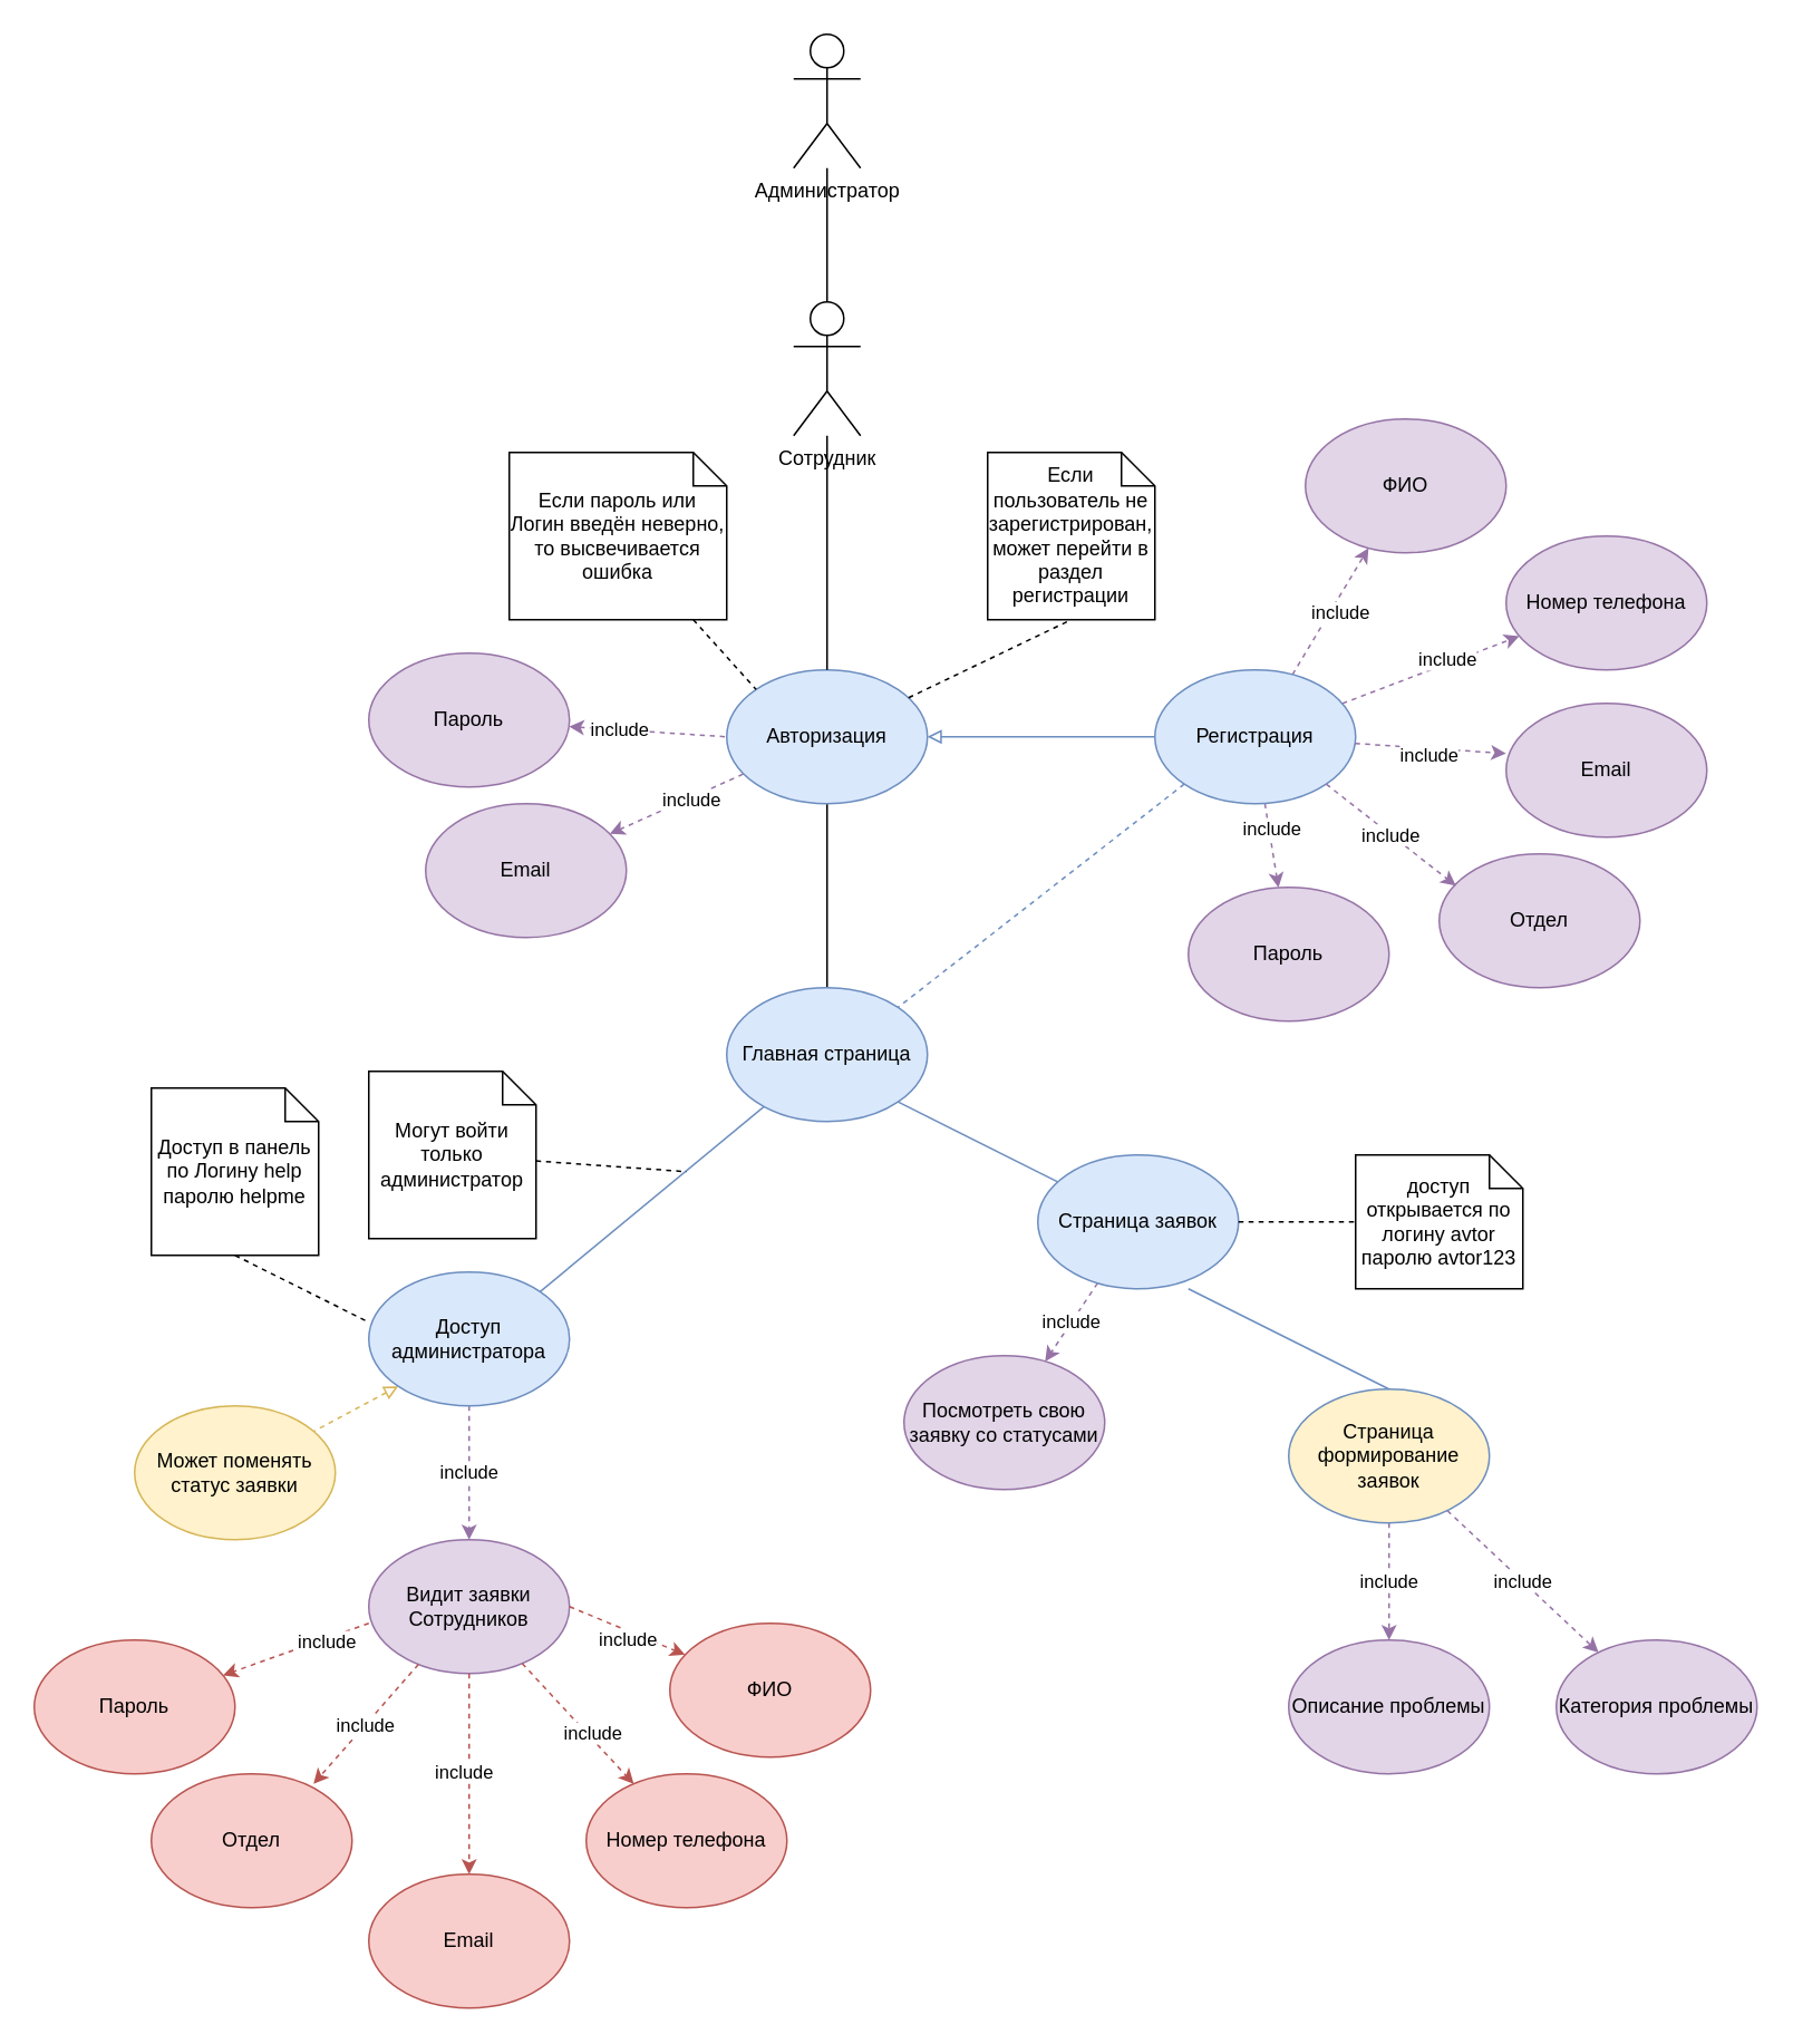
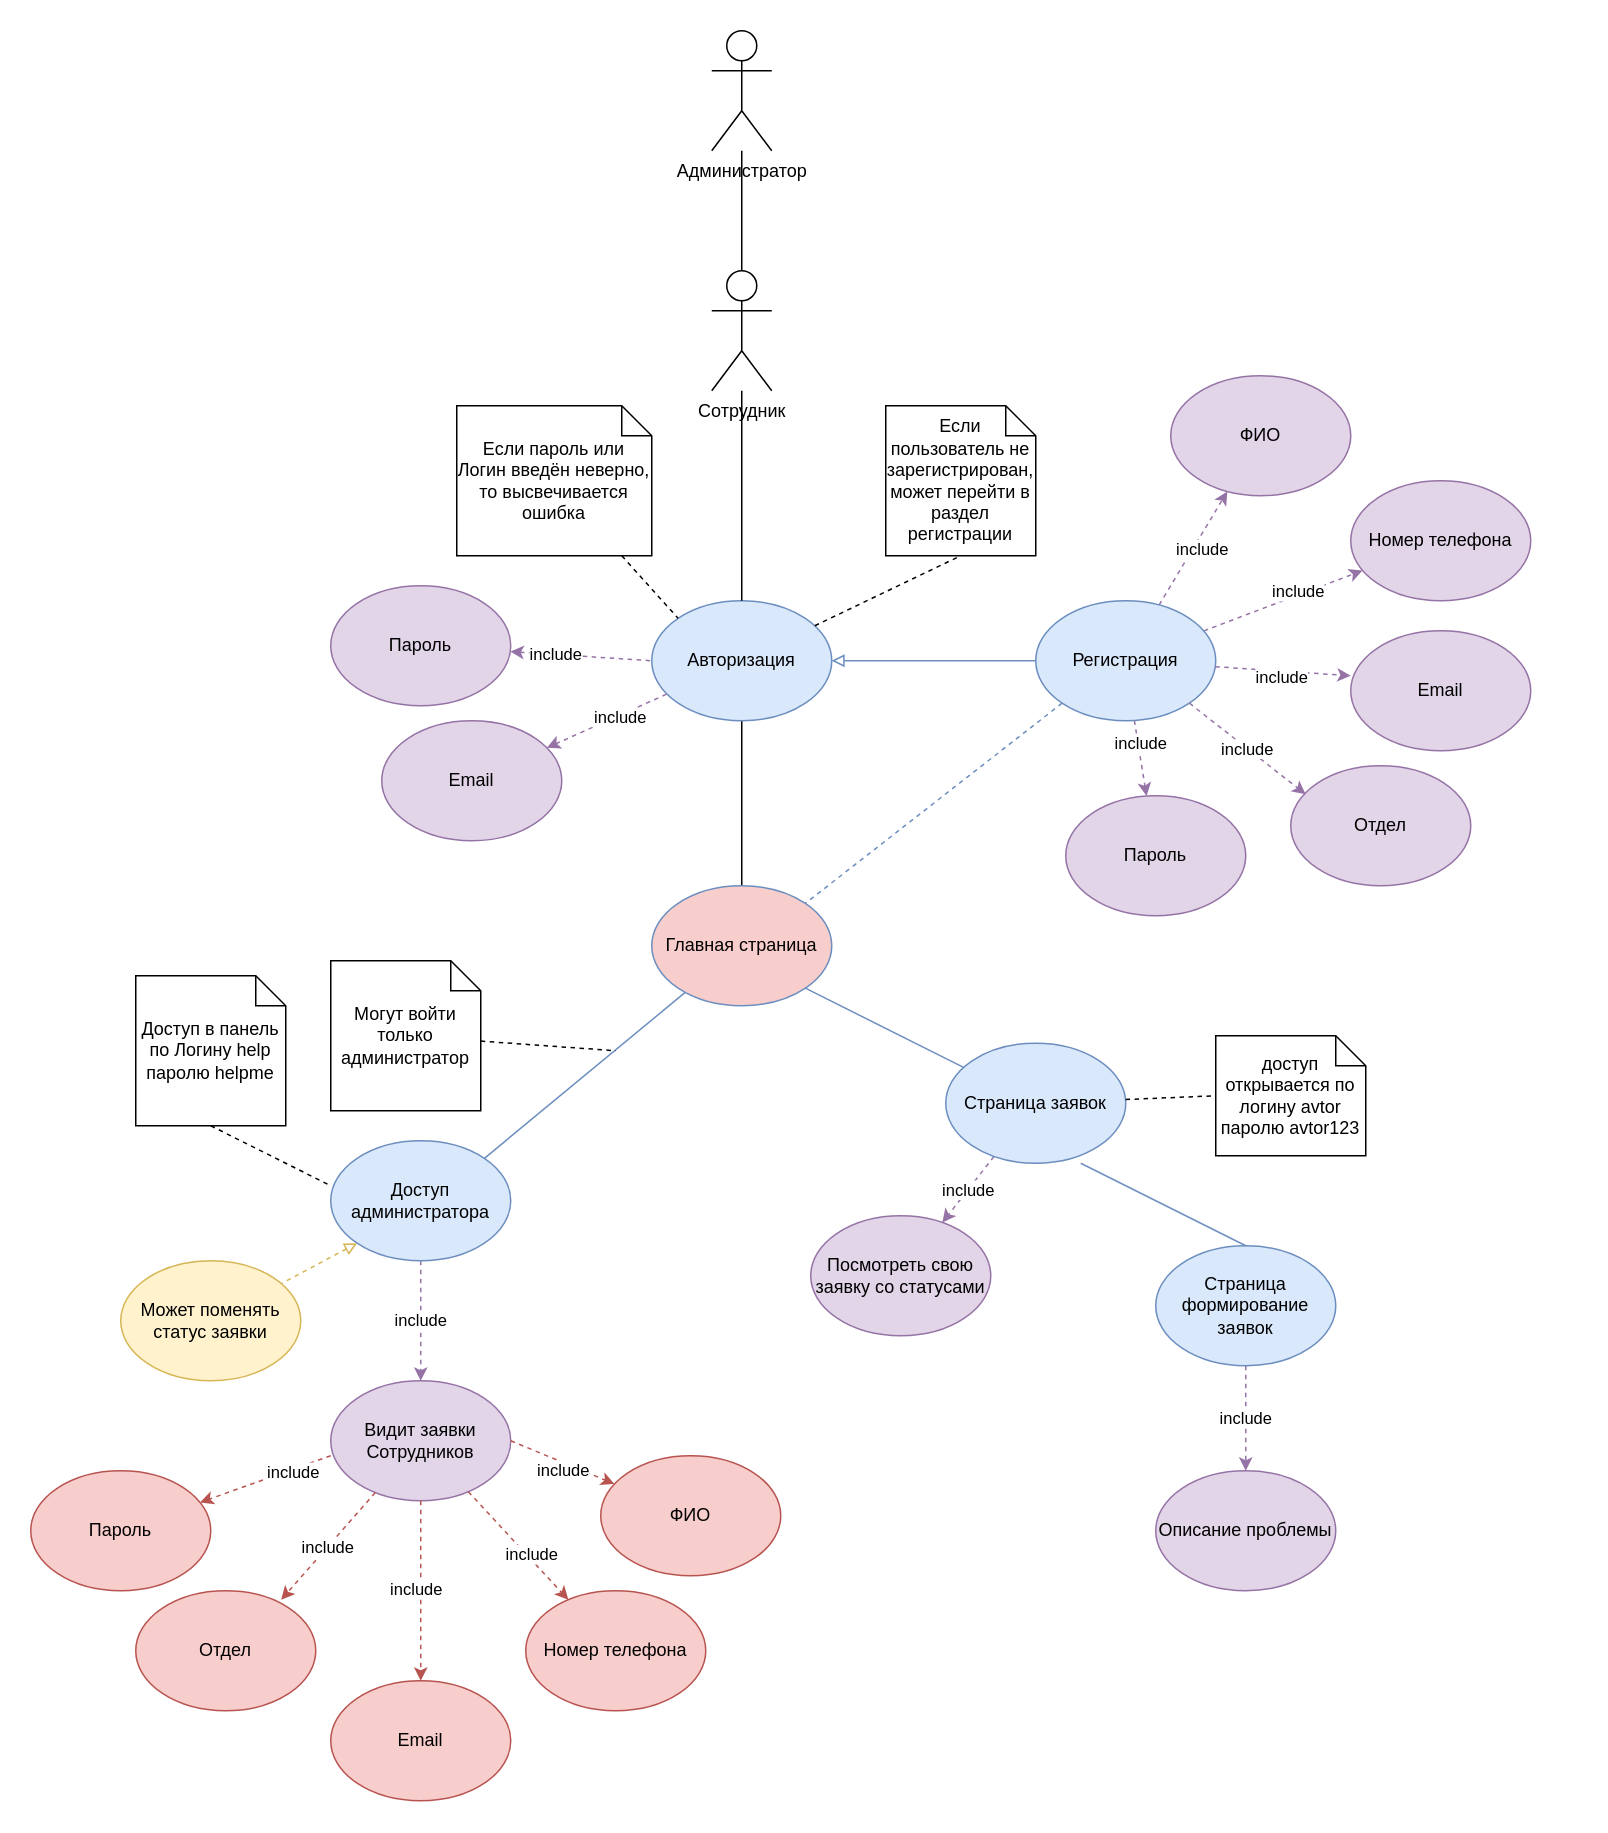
- <mxCell id="31" value="Главная страница" style="ellipse;whiteSpace=wrap;html=1;fillColor=#dae8fc;strokeColor=#6c8ebf;" vertex="1" parent="1"><mxGeometry x="434" y="590" width="120" height="80" as="geometry" /></mxCell>
+ <mxCell id="31" value="Главная страница" style="ellipse;whiteSpace=wrap;html=1;fillColor=#f8cecc;strokeColor=#6c8ebf;" vertex="1" parent="1"><mxGeometry x="434" y="590" width="120" height="80" as="geometry" /></mxCell>
- <mxCell id="36" value="Страница заявок" style="ellipse;whiteSpace=wrap;html=1;fillColor=#dae8fc;strokeColor=#6c8ebf;" vertex="1" parent="1"><mxGeometry x="620" y="690" width="120" height="80" as="geometry" /></mxCell>
+ <mxCell id="36" value="Страница заявок" style="ellipse;whiteSpace=wrap;html=1;fillColor=#dae8fc;strokeColor=#6c8ebf;" vertex="1" parent="1"><mxGeometry x="630" y="695" width="120" height="80" as="geometry" /></mxCell>
- <mxCell id="34" value="Страница формирование заявок" style="ellipse;whiteSpace=wrap;html=1;fillColor=#fff2cc;strokeColor=#6c8ebf;" vertex="1" parent="1"><mxGeometry x="770" y="830" width="120" height="80" as="geometry" /></mxCell>
+ <mxCell id="34" value="Страница формирование заявок" style="ellipse;whiteSpace=wrap;html=1;fillColor=#dae8fc;strokeColor=#6c8ebf;" vertex="1" parent="1"><mxGeometry x="770" y="830" width="120" height="80" as="geometry" /></mxCell>
- <mxCell id="32" value="include" style="rounded=0;orthogonalLoop=1;jettySize=auto;html=1;dashed=1;fillColor=#e1d5e7;strokeColor=#9673a6;" edge="1" parent="1" source="34" target="40"><mxGeometry relative="1" as="geometry" /></mxCell>
- <mxCell id="40" value="Категория проблемы" style="ellipse;whiteSpace=wrap;html=1;fillColor=#e1d5e7;strokeColor=#9673a6;" vertex="1" parent="1"><mxGeometry x="930" y="980" width="120" height="80" as="geometry" /></mxCell>
